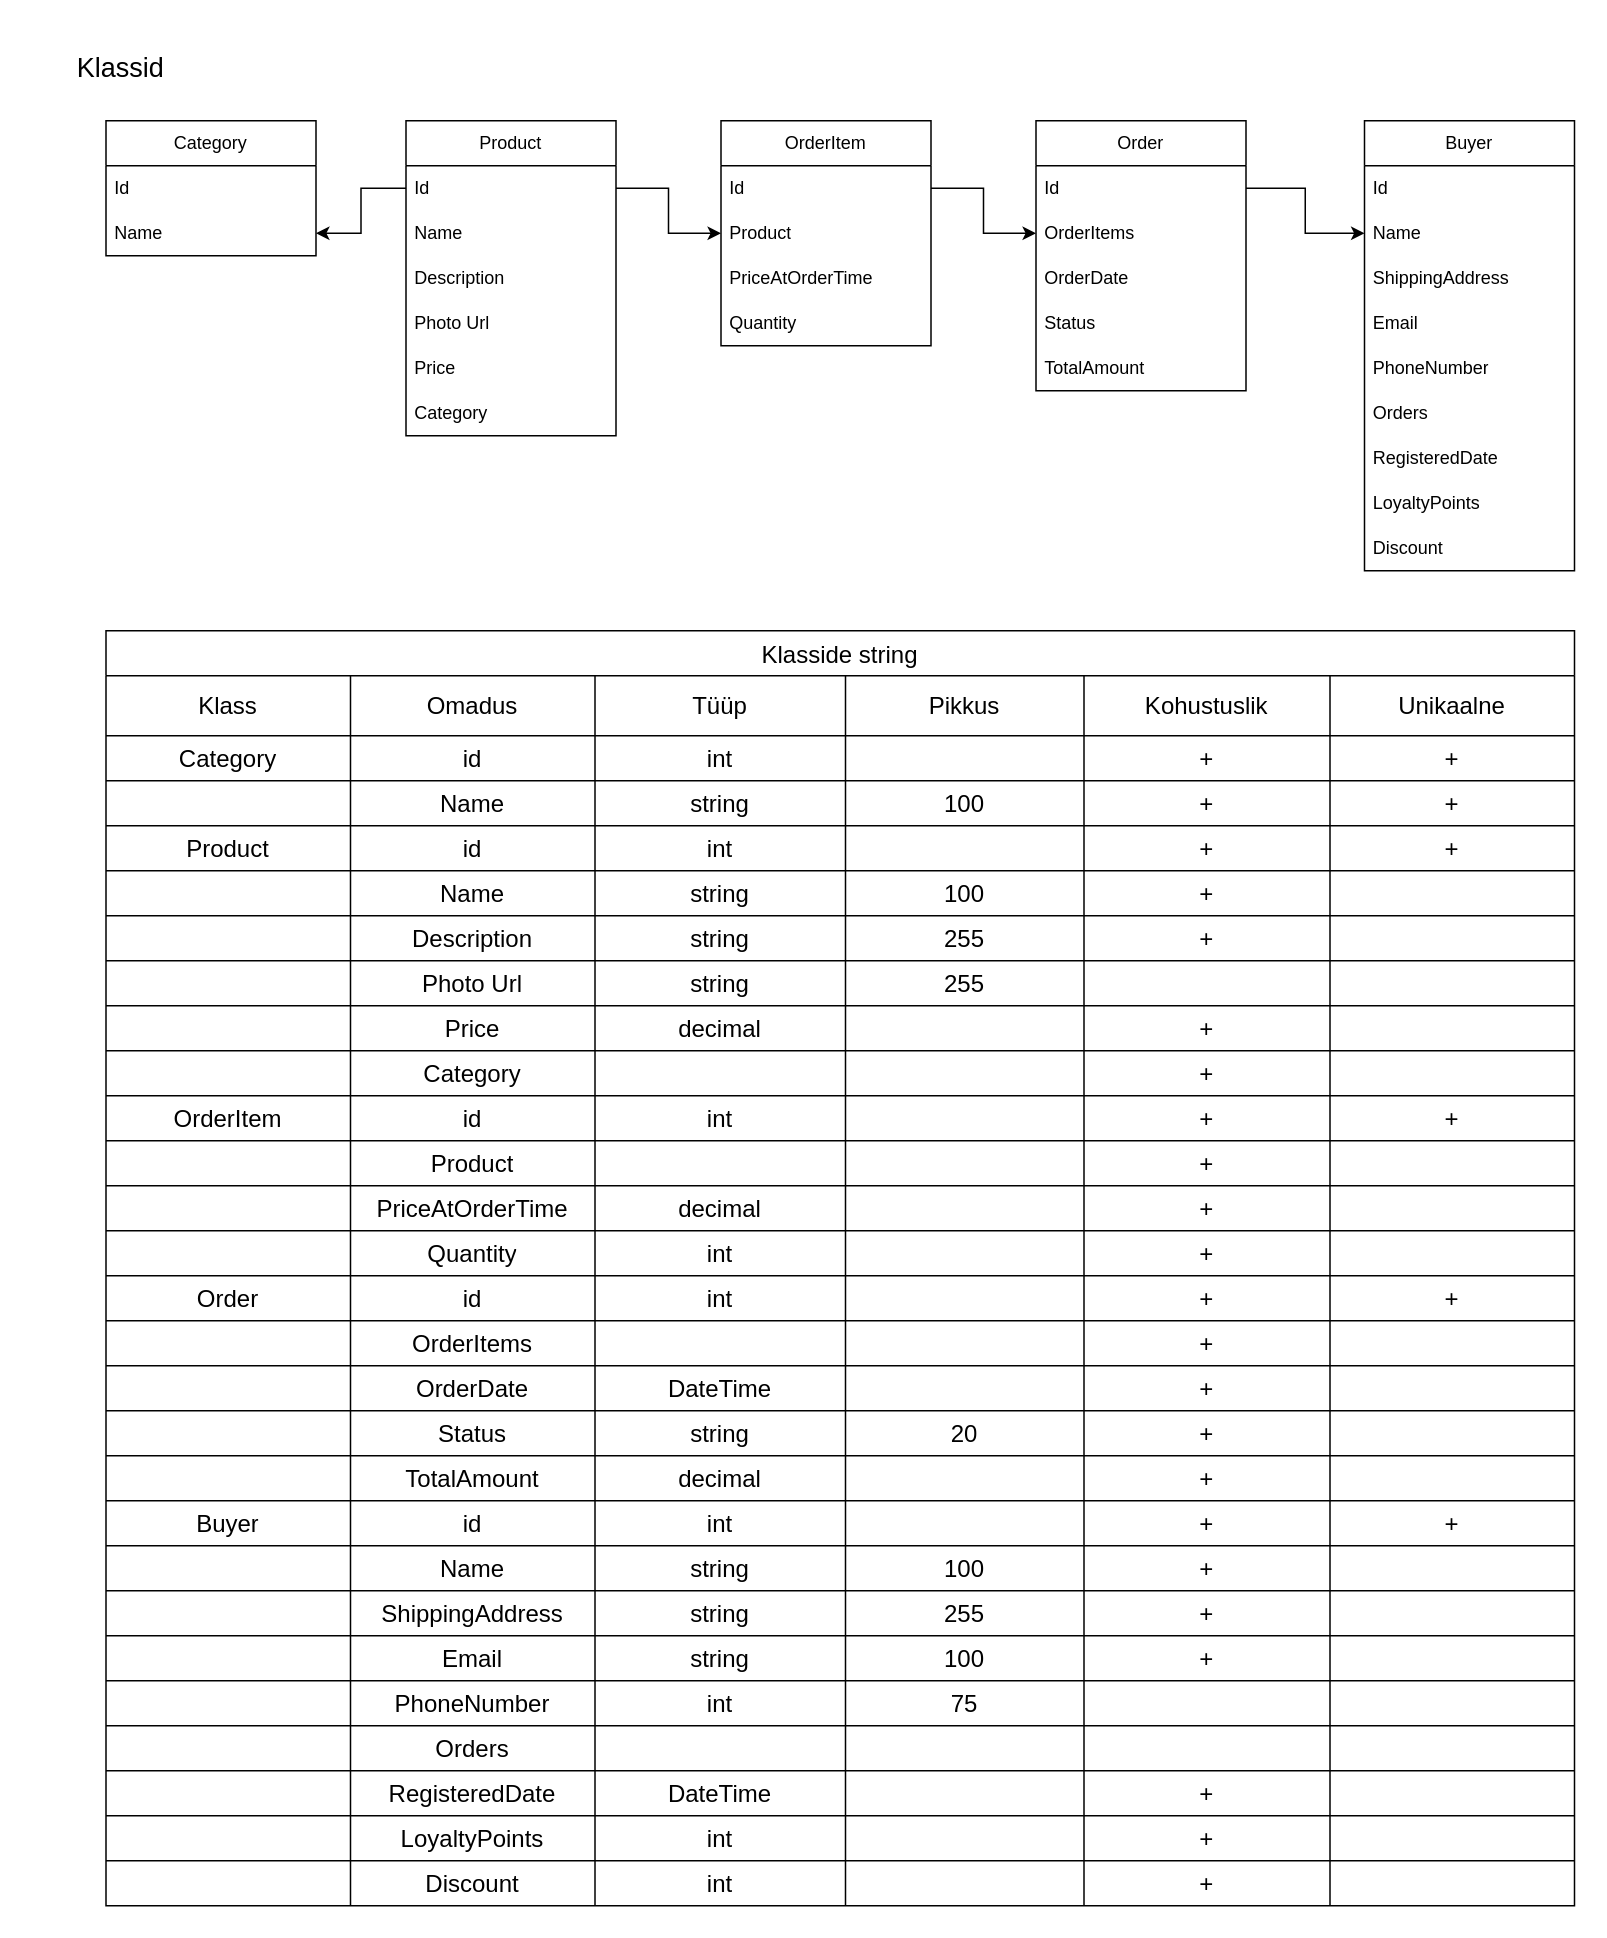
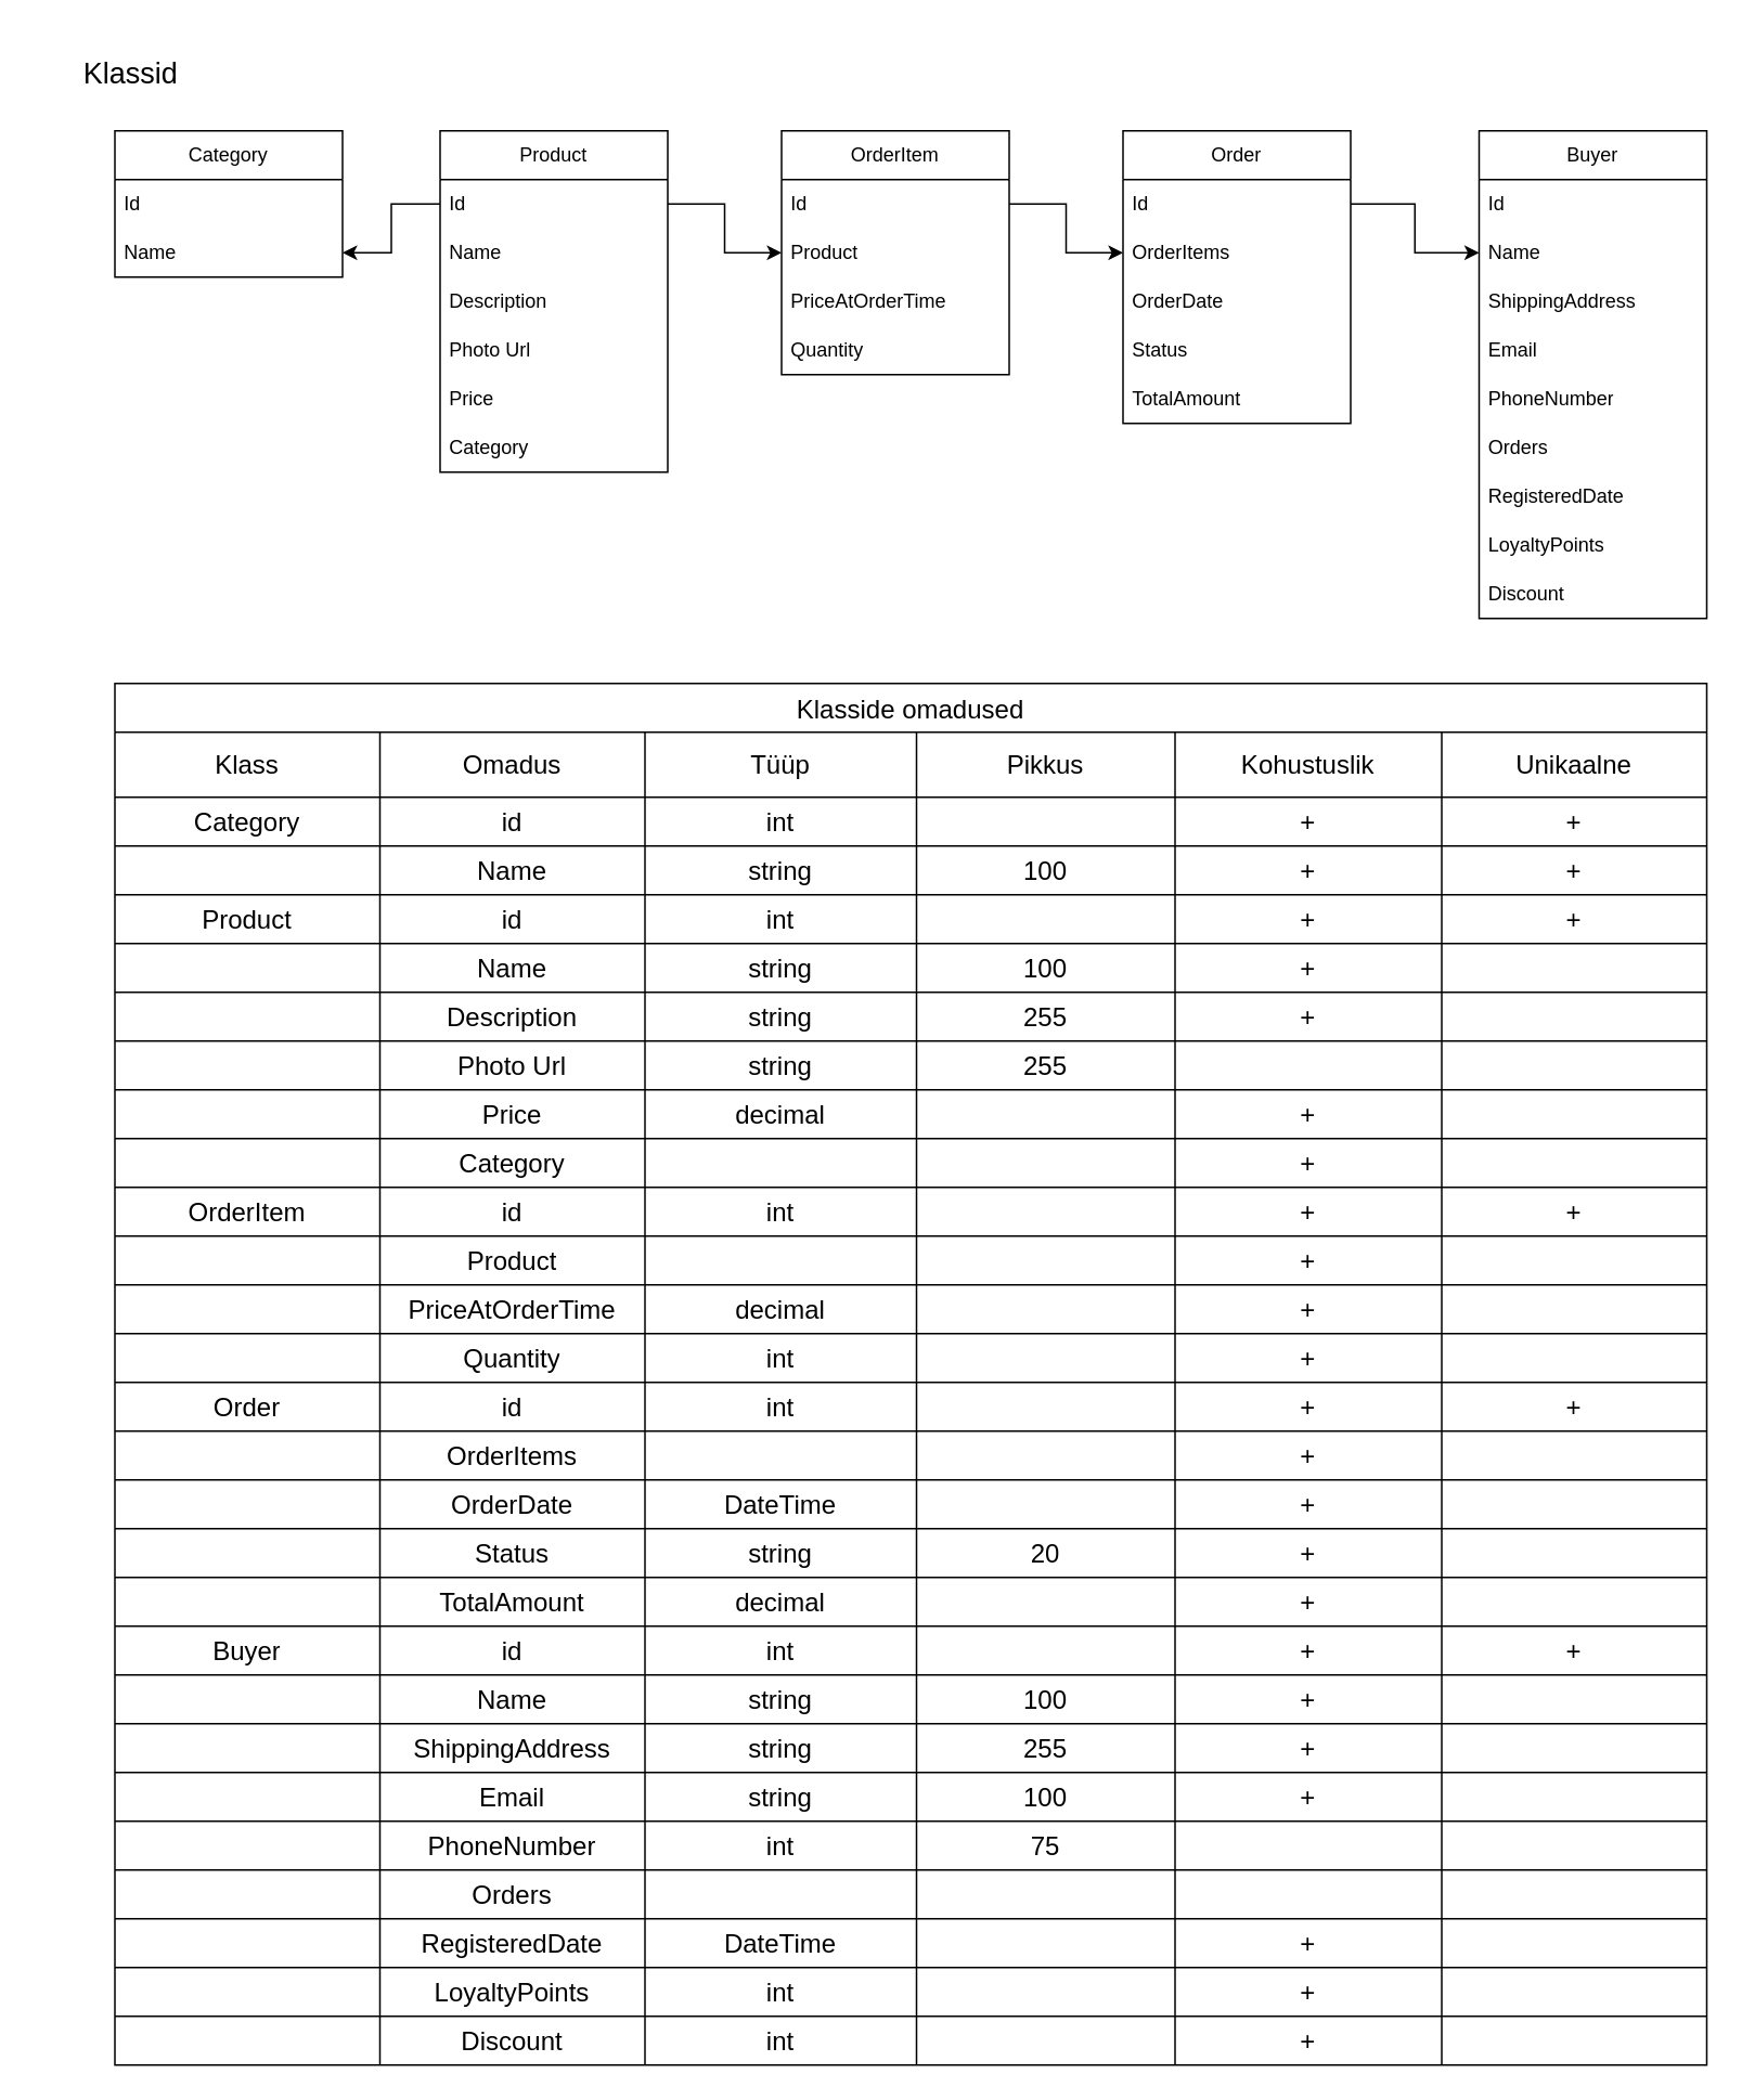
- <mxCell id="23" value="Klasside string" style="shape=table;startSize=30;container=1;collapsible=0;childLayout=tableLayout;strokeColor=default;fontSize=16;" vertex="1" parent="1"><mxGeometry x="70" y="420" width="979" height="850" as="geometry" /></mxCell>
+ <mxCell id="23" value="Klasside omadused" style="shape=table;startSize=30;container=1;collapsible=0;childLayout=tableLayout;strokeColor=default;fontSize=16;" vertex="1" parent="1"><mxGeometry x="70" y="420" width="979" height="850" as="geometry" /></mxCell>
